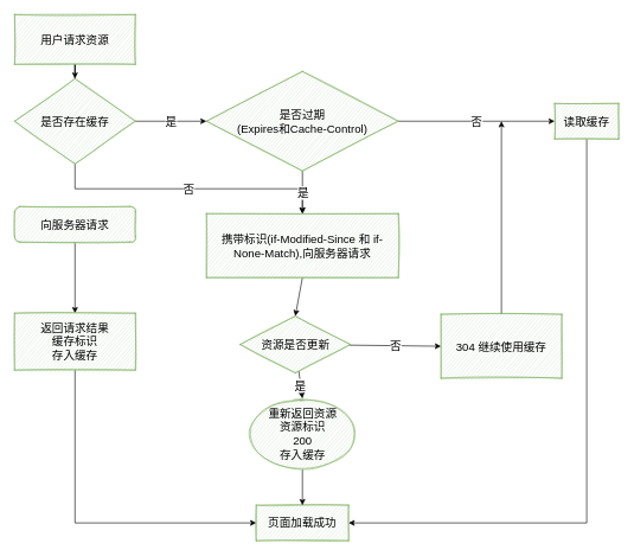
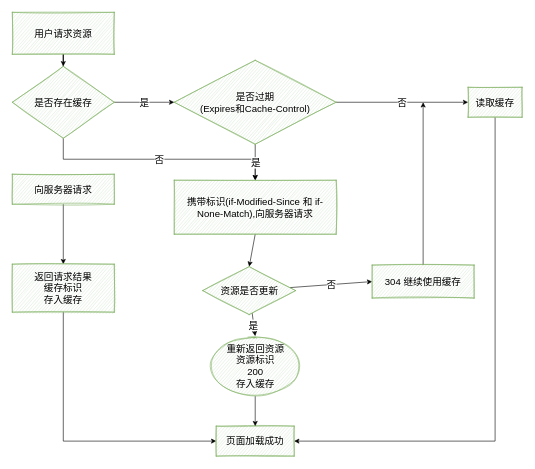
- <mxCell id="12" value="向服务器请求" style="whiteSpace=wrap;html=1;sketch=1;fillColor=#d5e8d4;strokeColor=#82b366;fontSize=16;rounded=1;" vertex="1" parent="1"><mxGeometry x="20" y="290" width="170" height="50" as="geometry" /></mxCell>
+ <mxCell id="12" value="向服务器请求" style="rounded=0;whiteSpace=wrap;html=1;sketch=1;fillColor=#d5e8d4;strokeColor=#82b366;fontSize=16;" vertex="1" parent="1"><mxGeometry x="20" y="290" width="170" height="50" as="geometry" /></mxCell>
- <mxCell id="23" value="304 继续使用缓存" style="rounded=0;whiteSpace=wrap;html=1;sketch=1;fillColor=#d5e8d4;strokeColor=#82b366;fontSize=16;" vertex="1" parent="1"><mxGeometry x="620" y="441.5" width="170" height="90" as="geometry" /></mxCell>
+ <mxCell id="23" value="304 继续使用缓存" style="rounded=0;whiteSpace=wrap;html=1;sketch=1;fillColor=#d5e8d4;strokeColor=#82b366;fontSize=16;" vertex="1" parent="1"><mxGeometry x="620" y="441.5" width="170" height="55" as="geometry" /></mxCell>
